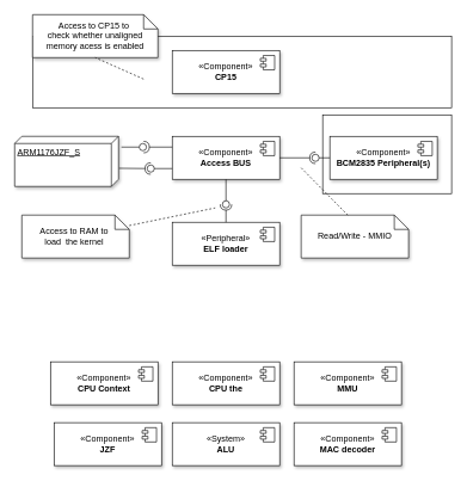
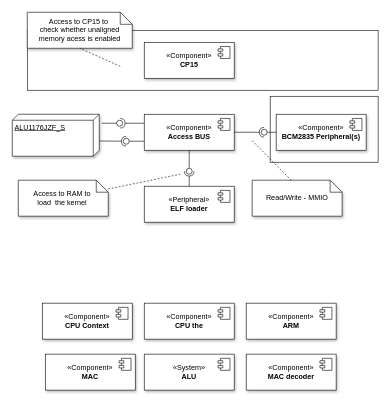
- <mxCell id="25" value="ARM1176JZF_S" style="verticalAlign=top;align=left;spacingTop=8;spacingLeft=2;spacingRight=12;shape=cube;size=10;direction=south;fontStyle=4;html=1;whiteSpace=wrap;shadow=1;" vertex="1" parent="1"><mxGeometry x="20" y="190" width="145" height="70" as="geometry" /></mxCell>
+ <mxCell id="25" value="ALU1176JZF_S" style="verticalAlign=top;align=left;spacingTop=8;spacingLeft=2;spacingRight=12;shape=cube;size=10;direction=south;fontStyle=4;html=1;whiteSpace=wrap;shadow=1;" vertex="1" parent="1"><mxGeometry x="20" y="190" width="145" height="70" as="geometry" /></mxCell>
- <mxCell id="38" value="«Component»&lt;br&gt;&lt;b&gt;MMU&lt;/b&gt;" style="html=1;dropTarget=0;whiteSpace=wrap;shadow=1;" vertex="1" parent="1"><mxGeometry x="410" y="505" width="150" height="60" as="geometry" /></mxCell>
+ <mxCell id="38" value="«Component»&lt;br&gt;&lt;b&gt;ARM&lt;/b&gt;" style="html=1;dropTarget=0;whiteSpace=wrap;shadow=1;" vertex="1" parent="1"><mxGeometry x="410" y="505" width="150" height="60" as="geometry" /></mxCell>
- <mxCell id="42" value="«Component»&lt;br&gt;&lt;b&gt;JZF&lt;/b&gt;" style="html=1;dropTarget=0;whiteSpace=wrap;shadow=1;" vertex="1" parent="1"><mxGeometry x="75" y="590" width="150" height="60" as="geometry" /></mxCell>
+ <mxCell id="42" value="«Component»&lt;br&gt;&lt;b&gt;MAC&lt;/b&gt;" style="html=1;dropTarget=0;whiteSpace=wrap;shadow=1;" vertex="1" parent="1"><mxGeometry x="75" y="590" width="150" height="60" as="geometry" /></mxCell>
